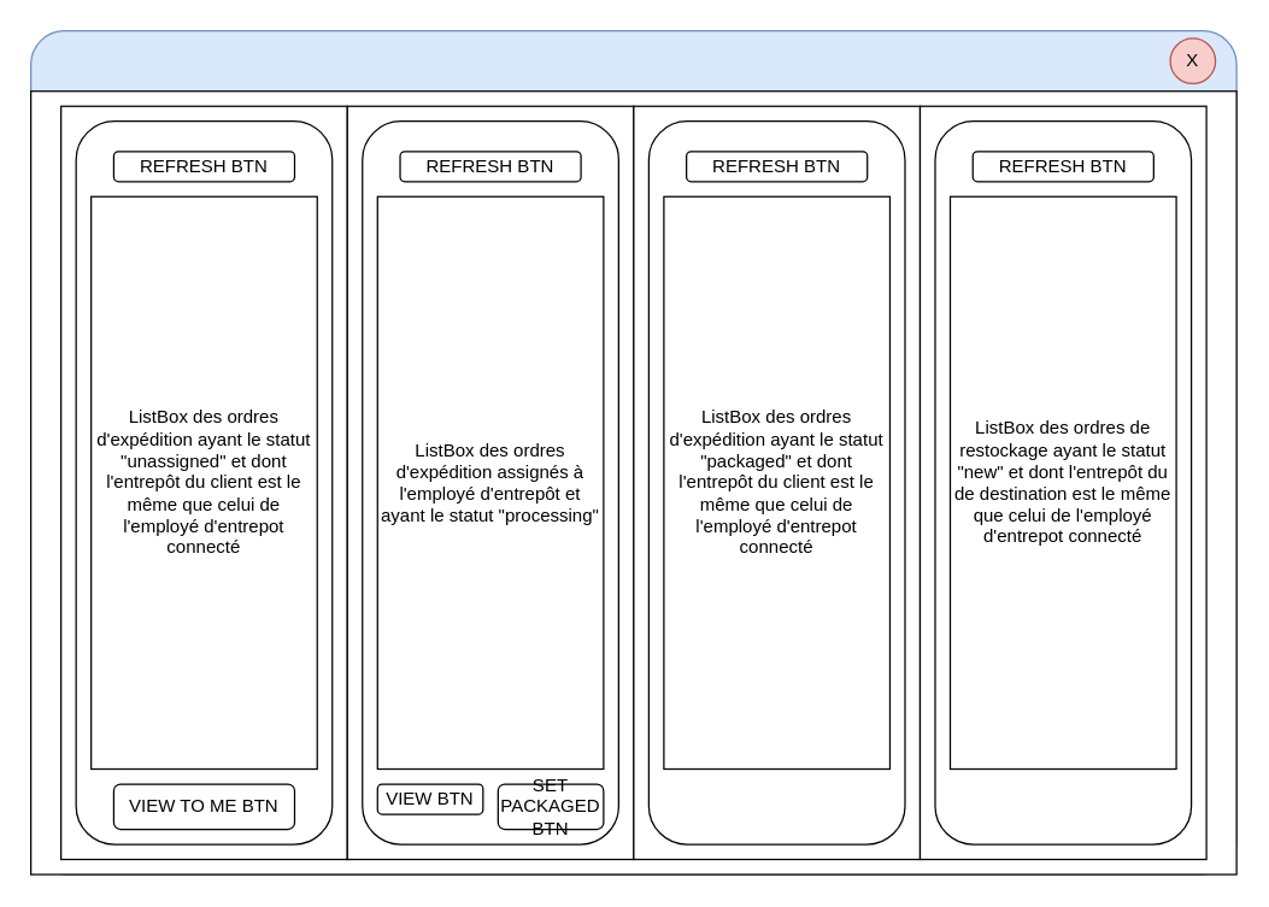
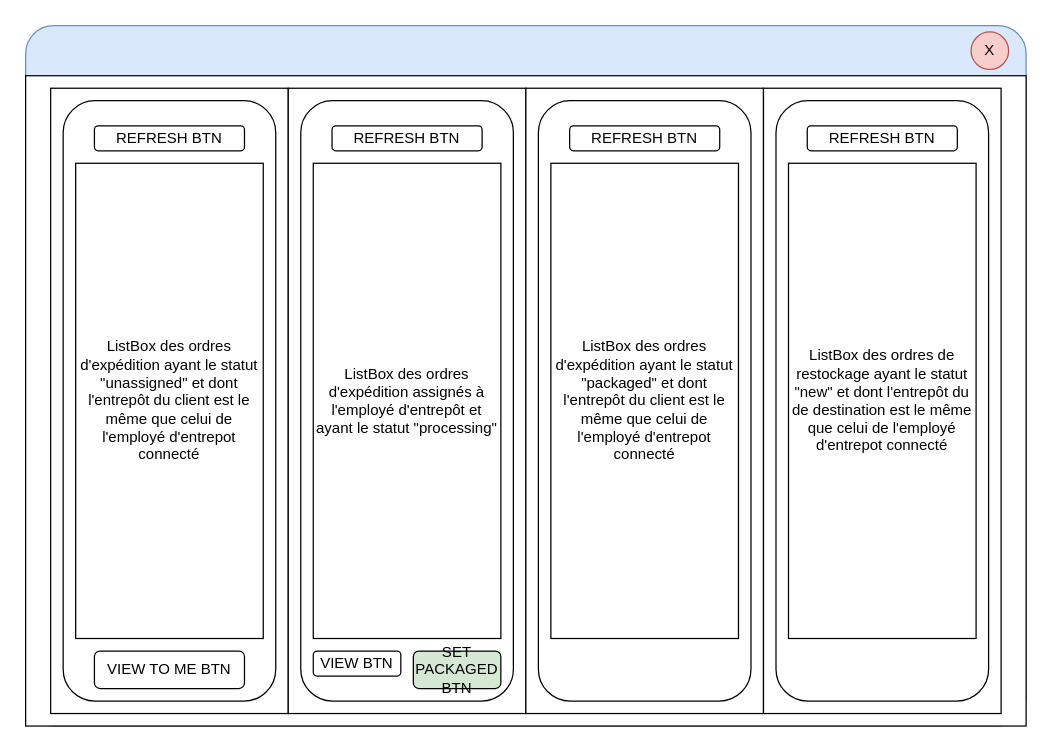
- <mxCell id="23" value="SET PACKAGED BTN" style="rounded=1;whiteSpace=wrap;html=1;" vertex="1" parent="1"><mxGeometry x="330" y="520" width="70" height="30" as="geometry" /></mxCell>
+ <mxCell id="23" value="SET PACKAGED BTN" style="rounded=1;whiteSpace=wrap;html=1;fillColor=#d5e8d4;" vertex="1" parent="1"><mxGeometry x="330" y="520" width="70" height="30" as="geometry" /></mxCell>
